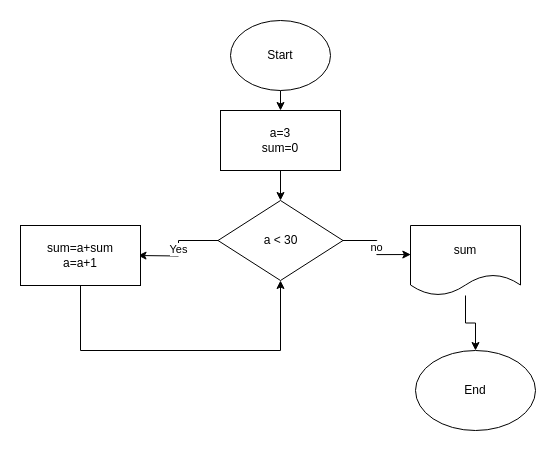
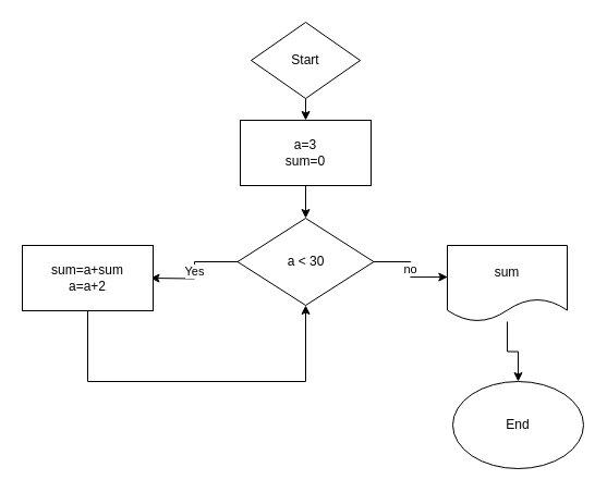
- <mxCell id="3" value="Start" style="ellipse;whiteSpace=wrap;html=1;" vertex="1" parent="1"><mxGeometry x="230" y="20" width="100" height="70" as="geometry" /></mxCell>
+ <mxCell id="3" value="Start" style="rhombus;whiteSpace=wrap;html=1;" vertex="1" parent="1"><mxGeometry x="230" y="20" width="100" height="70" as="geometry" /></mxCell>
- <mxCell id="13" value="sum=a+sum&lt;br&gt;a=a+1" style="rounded=0;whiteSpace=wrap;html=1;" vertex="1" parent="1"><mxGeometry x="20" y="225" width="120" height="60" as="geometry" /></mxCell>
+ <mxCell id="13" value="sum=a+sum&lt;br&gt;a=a+2" style="rounded=0;whiteSpace=wrap;html=1;" vertex="1" parent="1"><mxGeometry x="20" y="225" width="120" height="60" as="geometry" /></mxCell>
